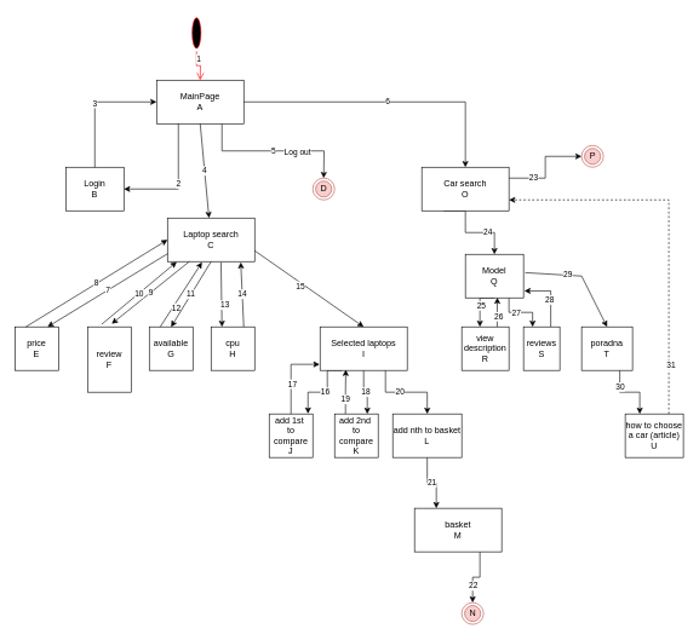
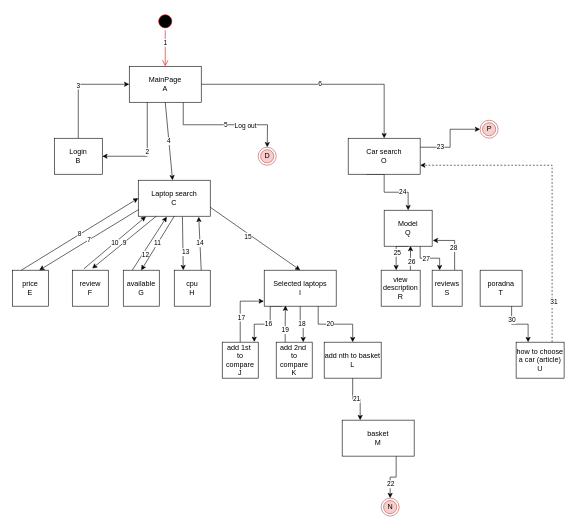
- <mxCell id="2" value="S" style="ellipse;html=1;shape=startState;fillColor=#000000;strokeColor=#ff0000;" vertex="1" parent="1"><mxGeometry x="260" y="20" width="20" height="50" as="geometry" /></mxCell>
+ <mxCell id="2" value="S" style="ellipse;html=1;shape=startState;fillColor=#000000;strokeColor=#ff0000;" vertex="1" parent="1"><mxGeometry x="260" y="20" width="30" height="30" as="geometry" /></mxCell>
- <mxCell id="64" value="" style="endArrow=classic;html=1;rounded=0;exitX=1.029;exitY=0.421;exitDx=0;exitDy=0;exitPerimeter=0;entryX=0.5;entryY=0;entryDx=0;entryDy=0;" edge="1" parent="1" source="54" target="63"><mxGeometry width="50" height="50" relative="1" as="geometry"><mxPoint x="790" y="410" as="sourcePoint" /><mxPoint x="840" y="360" as="targetPoint" /><Array as="points"><mxPoint x="800" y="380" /></Array></mxGeometry></mxCell>
- <mxCell id="65" value="29" style="edgeLabel;html=1;align=center;verticalAlign=middle;resizable=0;points=[];" vertex="1" connectable="0" parent="64"><mxGeometry x="-0.262" y="2" relative="1" as="geometry"><mxPoint as="offset" /></mxGeometry></mxCell>
- <mxCell id="18" value="review&lt;br&gt;F" style="rounded=0;whiteSpace=wrap;html=1;" vertex="1" parent="1"><mxGeometry x="120" y="450" width="60" height="90" as="geometry" /></mxCell>
+ <mxCell id="18" value="review&lt;br&gt;F" style="rounded=0;whiteSpace=wrap;html=1;" vertex="1" parent="1"><mxGeometry x="120" y="450" width="60" height="60" as="geometry" /></mxCell>
